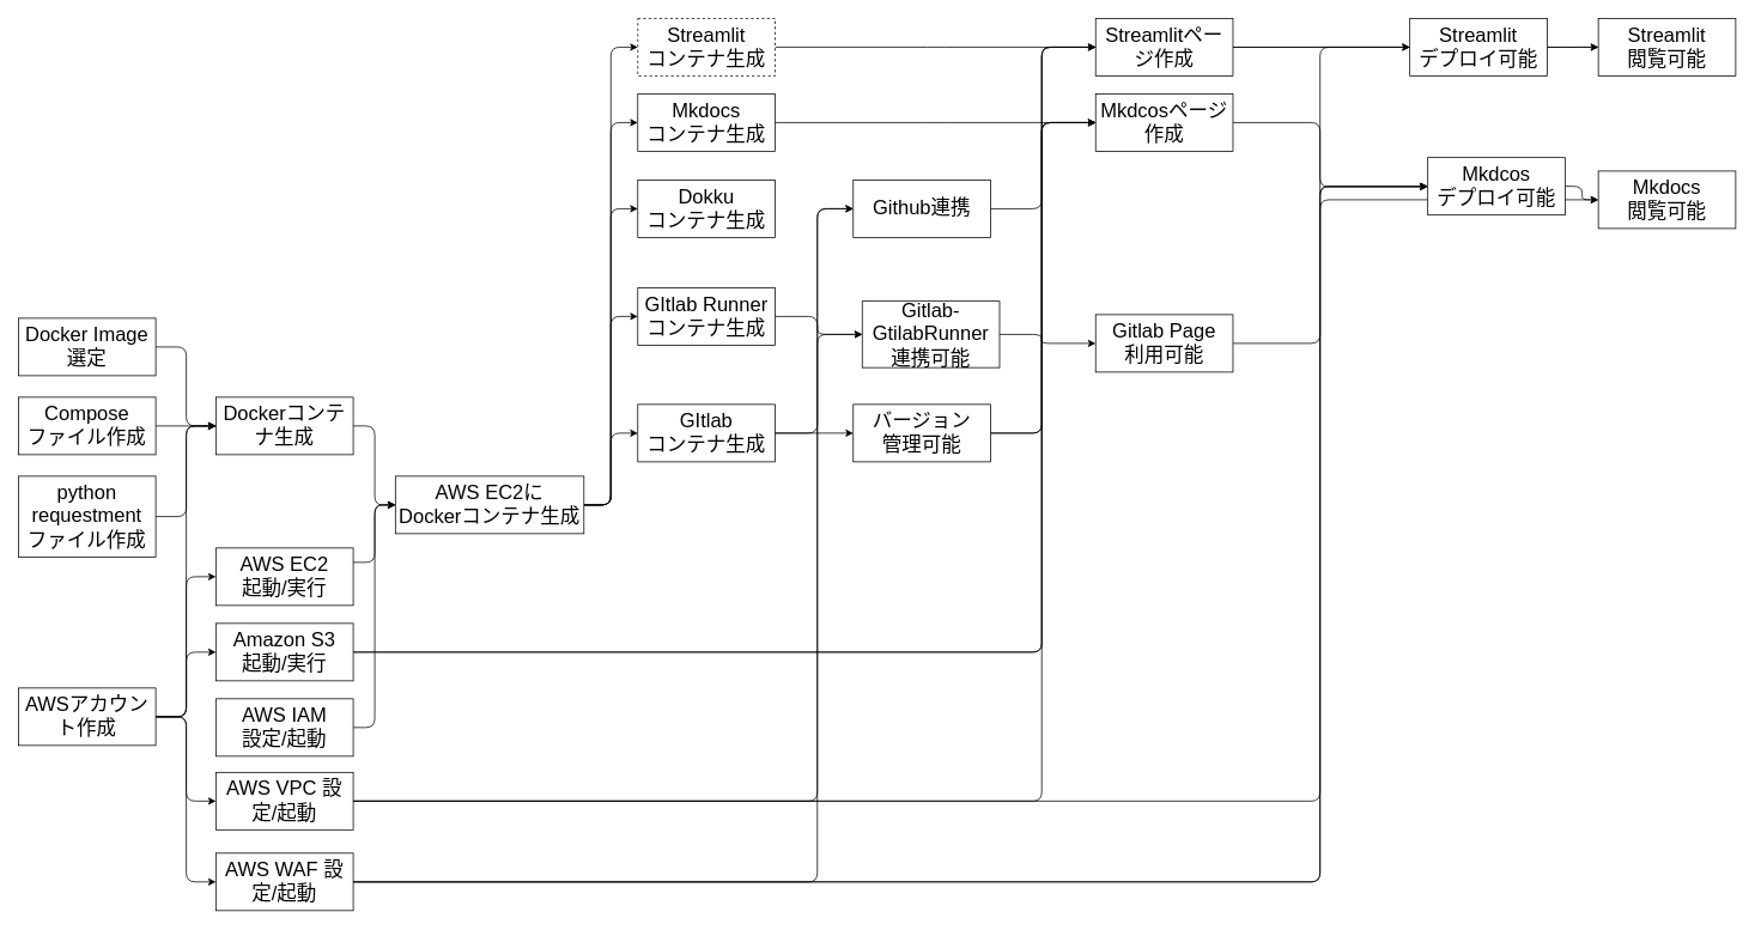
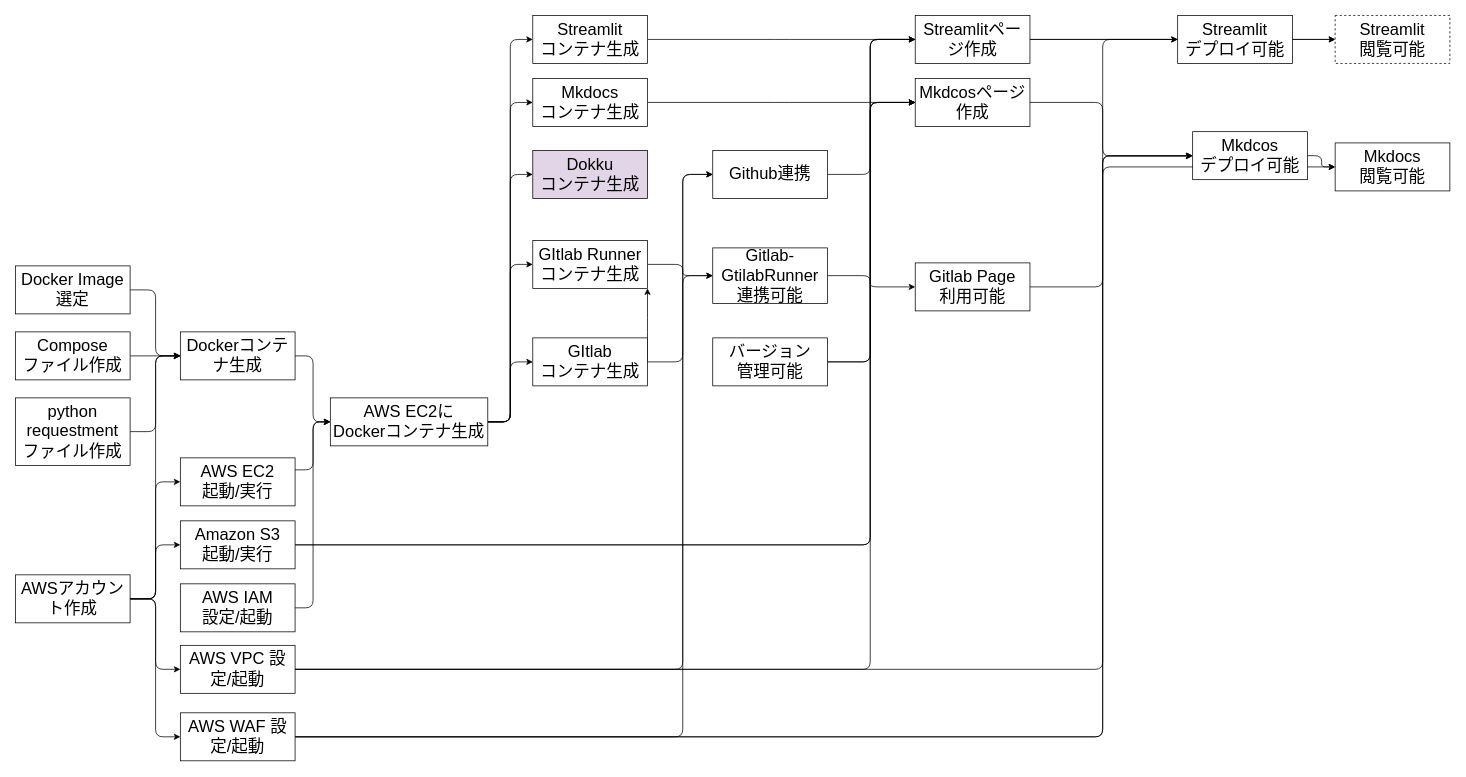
- <mxCell id="45" value="Streamlit&lt;br style=&quot;font-size: 22px;&quot;&gt;コンテナ生成" style="whiteSpace=wrap;html=1;fontSize=22;dashed=1;" vertex="1" parent="1"><mxGeometry x="710" y="20" width="153" height="64" as="geometry" /></mxCell>
+ <mxCell id="45" value="Streamlit&lt;br style=&quot;font-size: 22px;&quot;&gt;コンテナ生成" style="whiteSpace=wrap;html=1;fontSize=22;" vertex="1" parent="1"><mxGeometry x="710" y="20" width="153" height="64" as="geometry" /></mxCell>
- <mxCell id="62" value="Streamlit&lt;br style=&quot;font-size: 22px;&quot;&gt;閲覧可能" style="whiteSpace=wrap;html=1;fontSize=22;" vertex="1" parent="1"><mxGeometry x="1780" y="20" width="153" height="64" as="geometry" /></mxCell>
+ <mxCell id="62" value="Streamlit&lt;br style=&quot;font-size: 22px;&quot;&gt;閲覧可能" style="whiteSpace=wrap;html=1;fontSize=22;dashed=1;" vertex="1" parent="1"><mxGeometry x="1780" y="20" width="153" height="64" as="geometry" /></mxCell>
- <mxCell id="39" value="Dokku&lt;br&gt;コンテナ生成" style="whiteSpace=wrap;html=1;fontSize=22;" vertex="1" parent="1"><mxGeometry x="710" y="200" width="153" height="64" as="geometry" /></mxCell>
+ <mxCell id="39" value="Dokku&lt;br&gt;コンテナ生成" style="whiteSpace=wrap;html=1;fontSize=22;fillColor=#e1d5e7;" vertex="1" parent="1"><mxGeometry x="710" y="200" width="153" height="64" as="geometry" /></mxCell>
- <mxCell id="51" value="Gitlab-GtilabRunner&lt;br style=&quot;font-size: 22px;&quot;&gt;連携可能" style="whiteSpace=wrap;html=1;fontSize=22;" vertex="1" parent="1"><mxGeometry x="960" y="335" width="153" height="74" as="geometry" /></mxCell>
+ <mxCell id="51" value="Gitlab-GtilabRunner&lt;br style=&quot;font-size: 22px;&quot;&gt;連携可能" style="whiteSpace=wrap;html=1;fontSize=22;" vertex="1" parent="1"><mxGeometry x="950" y="330" width="153" height="74" as="geometry" /></mxCell>
- <mxCell id="14" style="edgeStyle=elbowEdgeStyle;html=1;exitX=1;exitY=0.5;exitDx=0;exitDy=0;" edge="1" parent="1" source="16" target="49"><mxGeometry relative="1" as="geometry" /></mxCell>
+ <mxCell id="14" style="edgeStyle=elbowEdgeStyle;html=1;exitX=1;exitY=0.5;exitDx=0;exitDy=0;" edge="1" parent="1" source="16" target="18"><mxGeometry relative="1" as="geometry" /></mxCell>
